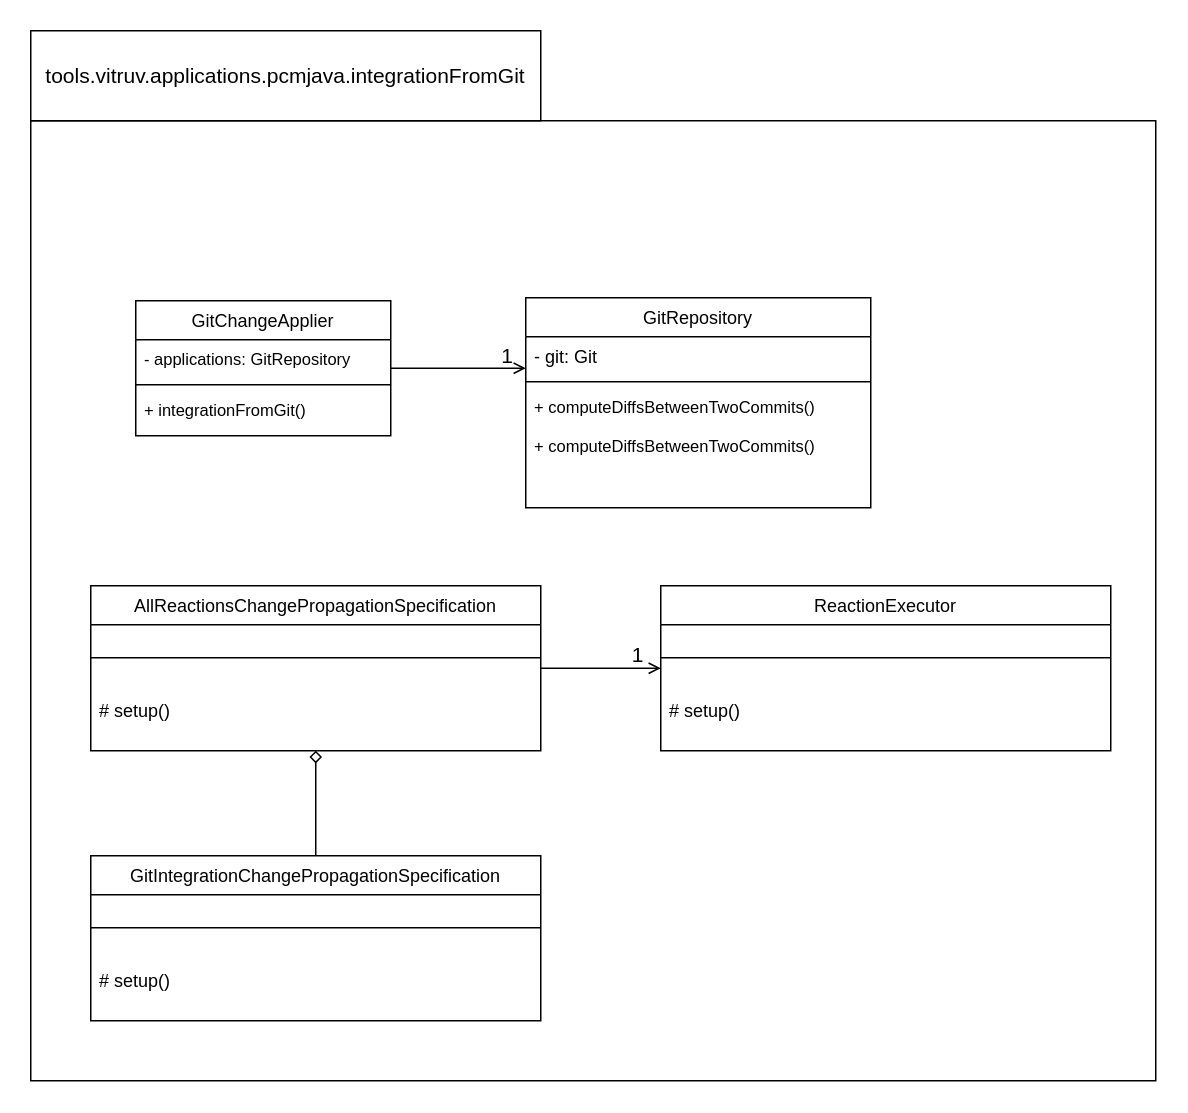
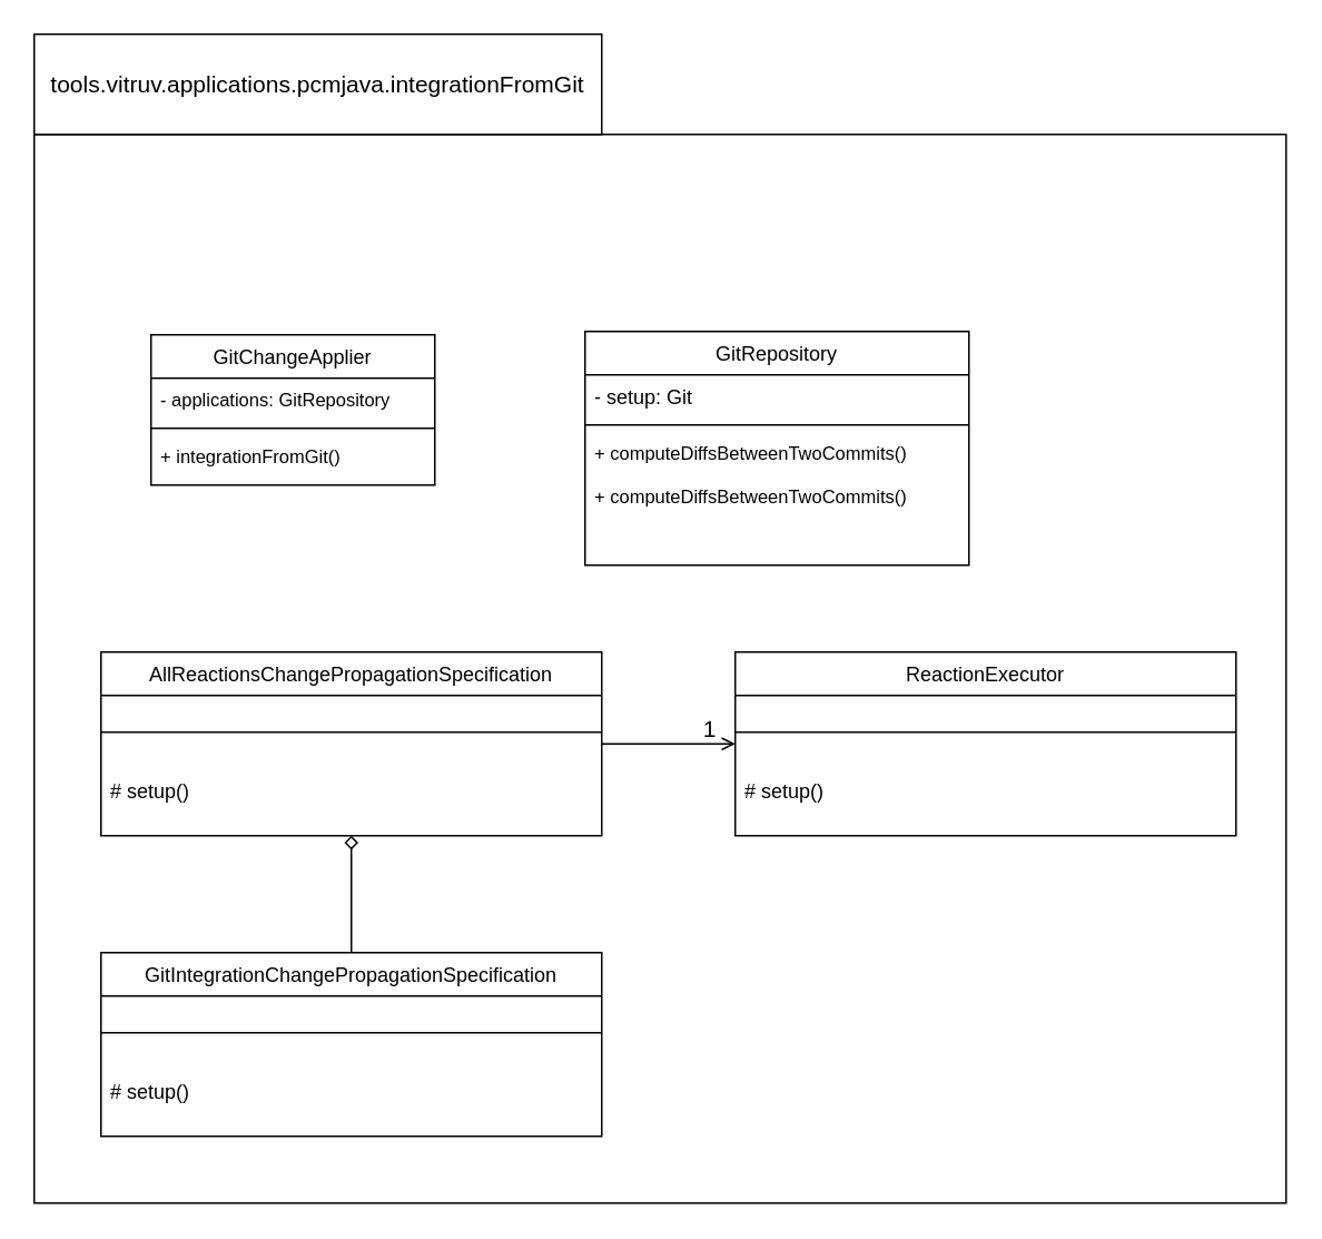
- <mxCell id="11" value="- git: Git" style="text;align=left;verticalAlign=top;spacingLeft=4;spacingRight=4;overflow=hidden;rotatable=0;points=[[0,0.5],[1,0.5]];portConstraint=eastwest;" parent="10" vertex="1"><mxGeometry y="26" width="230" height="26" as="geometry" /></mxCell>
+ <mxCell id="11" value="- setup: Git" style="text;align=left;verticalAlign=top;spacingLeft=4;spacingRight=4;overflow=hidden;rotatable=0;points=[[0,0.5],[1,0.5]];portConstraint=eastwest;" parent="10" vertex="1"><mxGeometry y="26" width="230" height="26" as="geometry" /></mxCell>
- <mxCell id="3" value="" style="endArrow=open;shadow=0;strokeWidth=1;strokeColor=#000000;rounded=0;endFill=1;edgeStyle=elbowEdgeStyle;elbow=vertical;" parent="1" source="6" target="10" edge="1"><mxGeometry x="0.5" y="41" relative="1" as="geometry"><mxPoint x="360" y="272" as="sourcePoint" /><mxPoint x="520" y="272" as="targetPoint" /><mxPoint x="-40" y="32" as="offset" /></mxGeometry></mxCell>
- <mxCell id="4" value="1" style="resizable=0;align=right;verticalAlign=bottom;labelBackgroundColor=none;fontSize=14;" parent="3" connectable="0" vertex="1"><mxGeometry x="1" relative="1" as="geometry"><mxPoint x="-7" y="1" as="offset" /></mxGeometry></mxCell>
